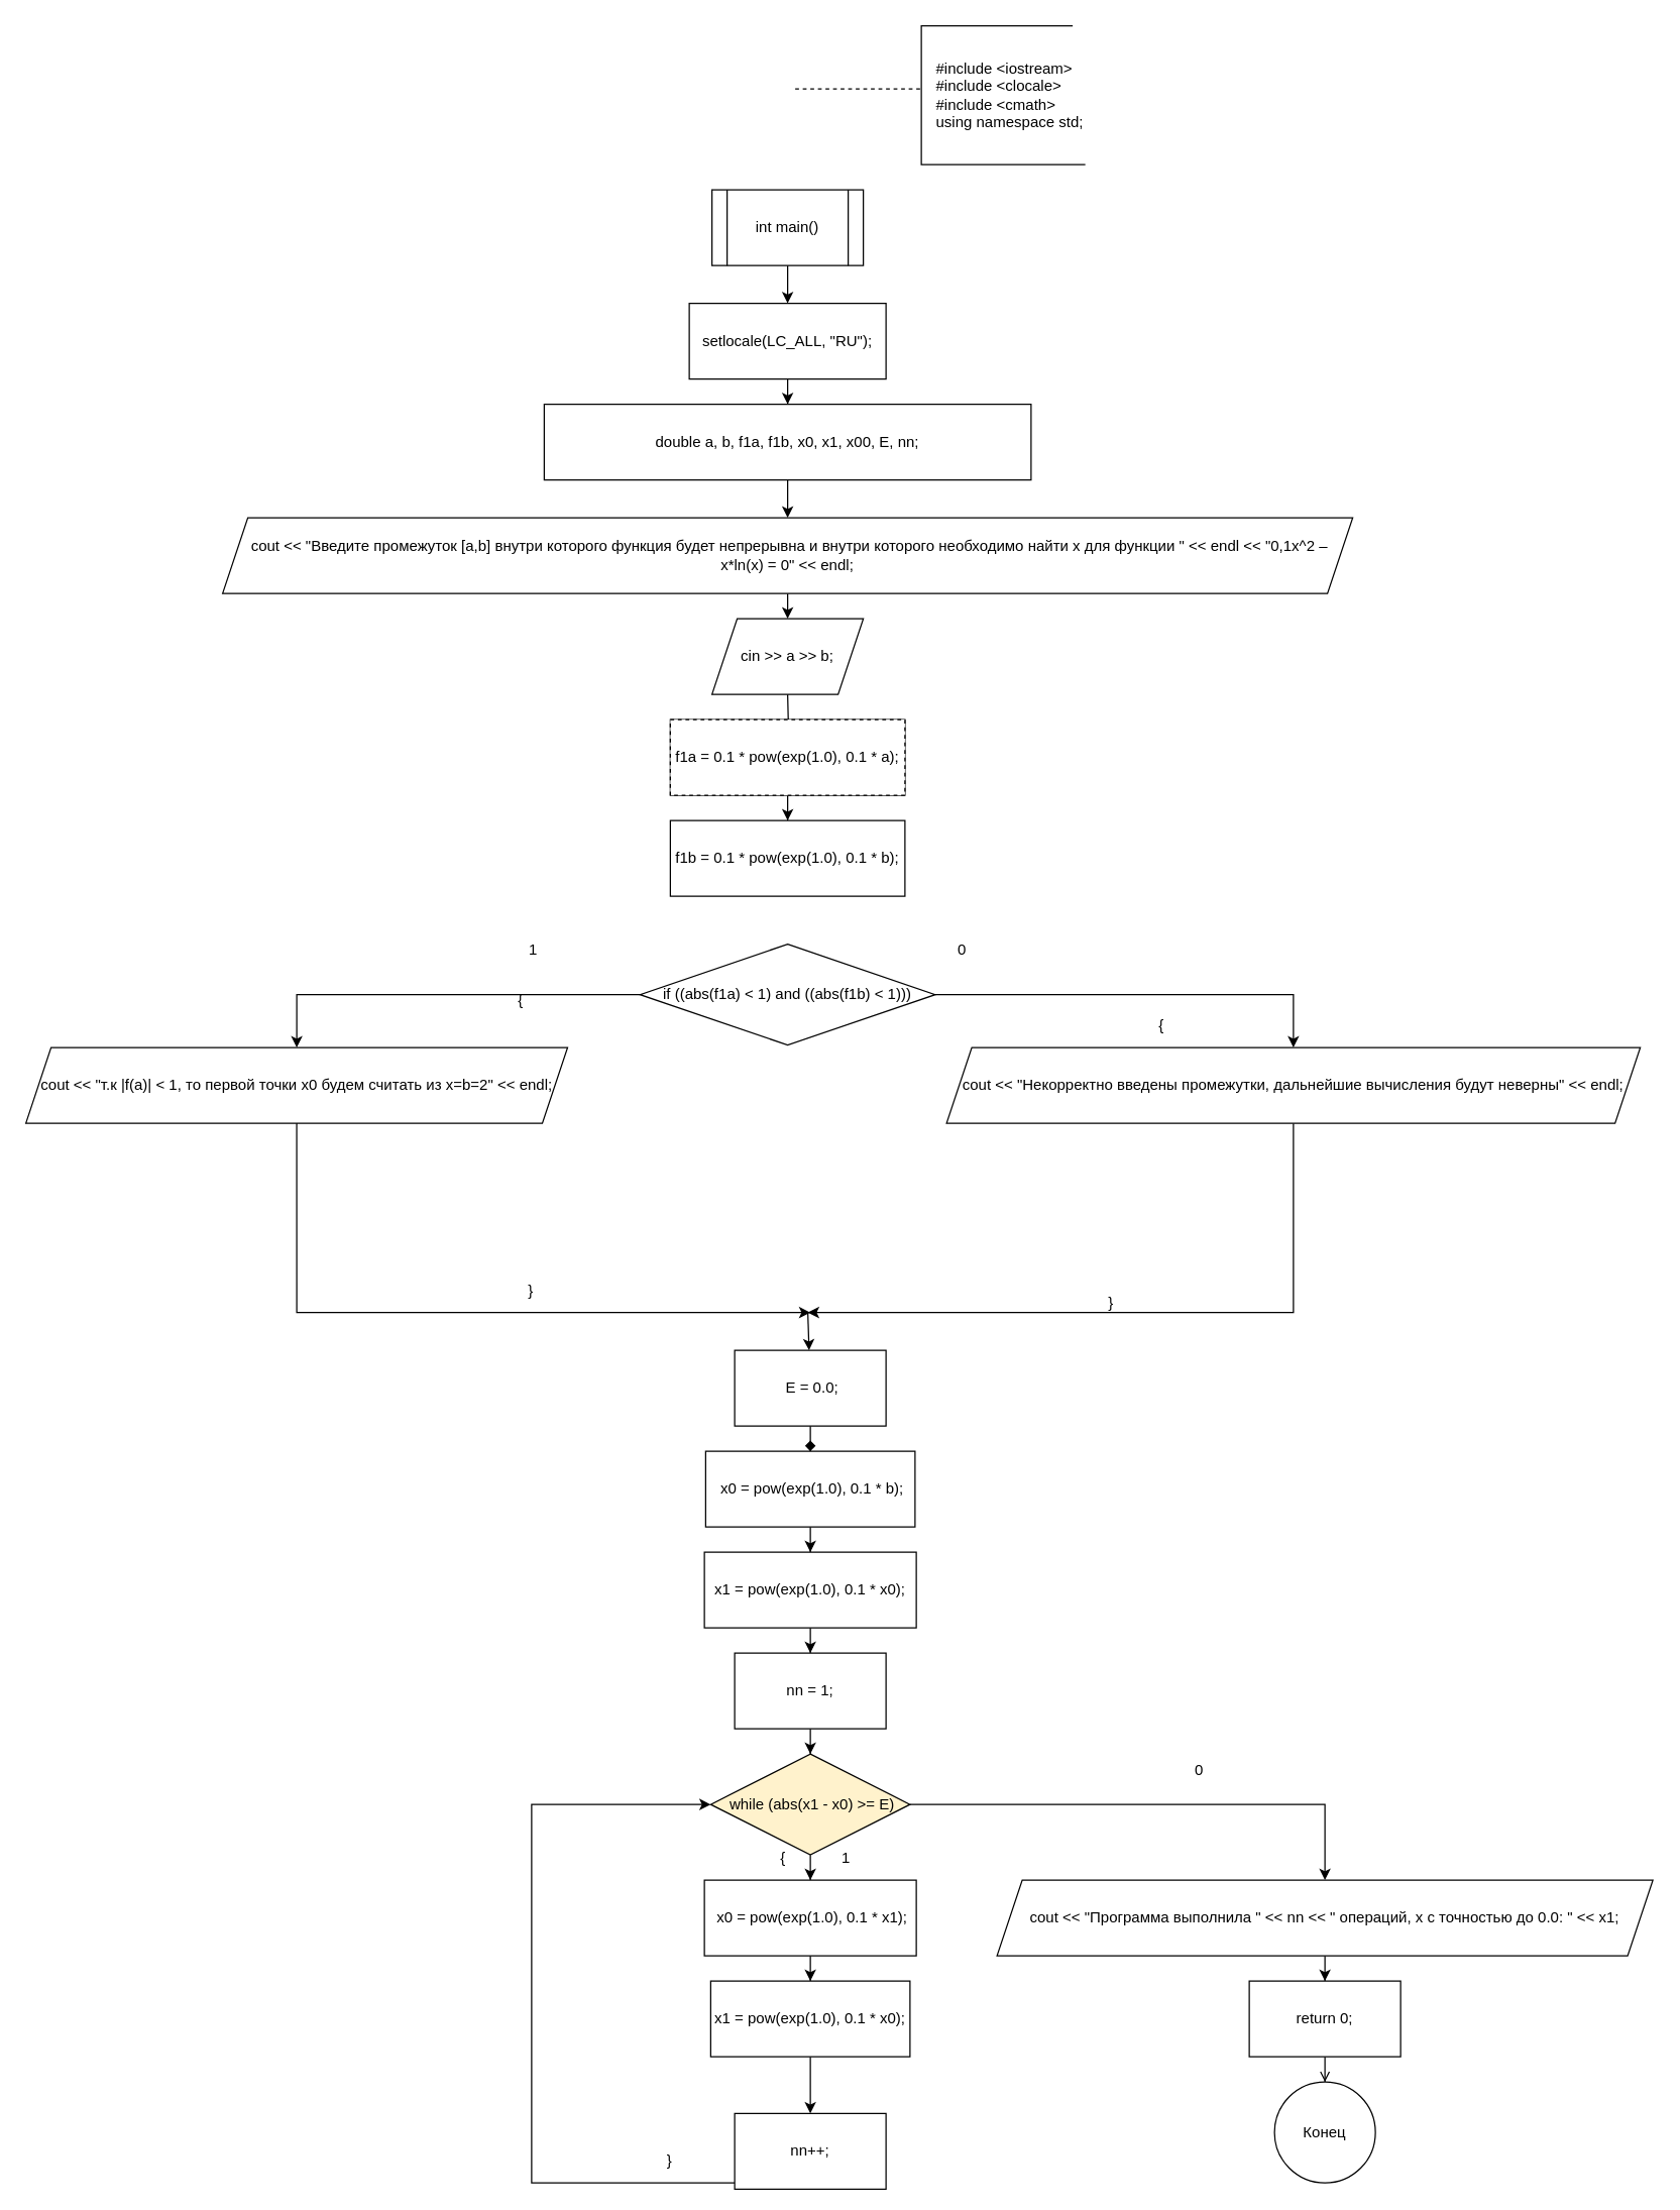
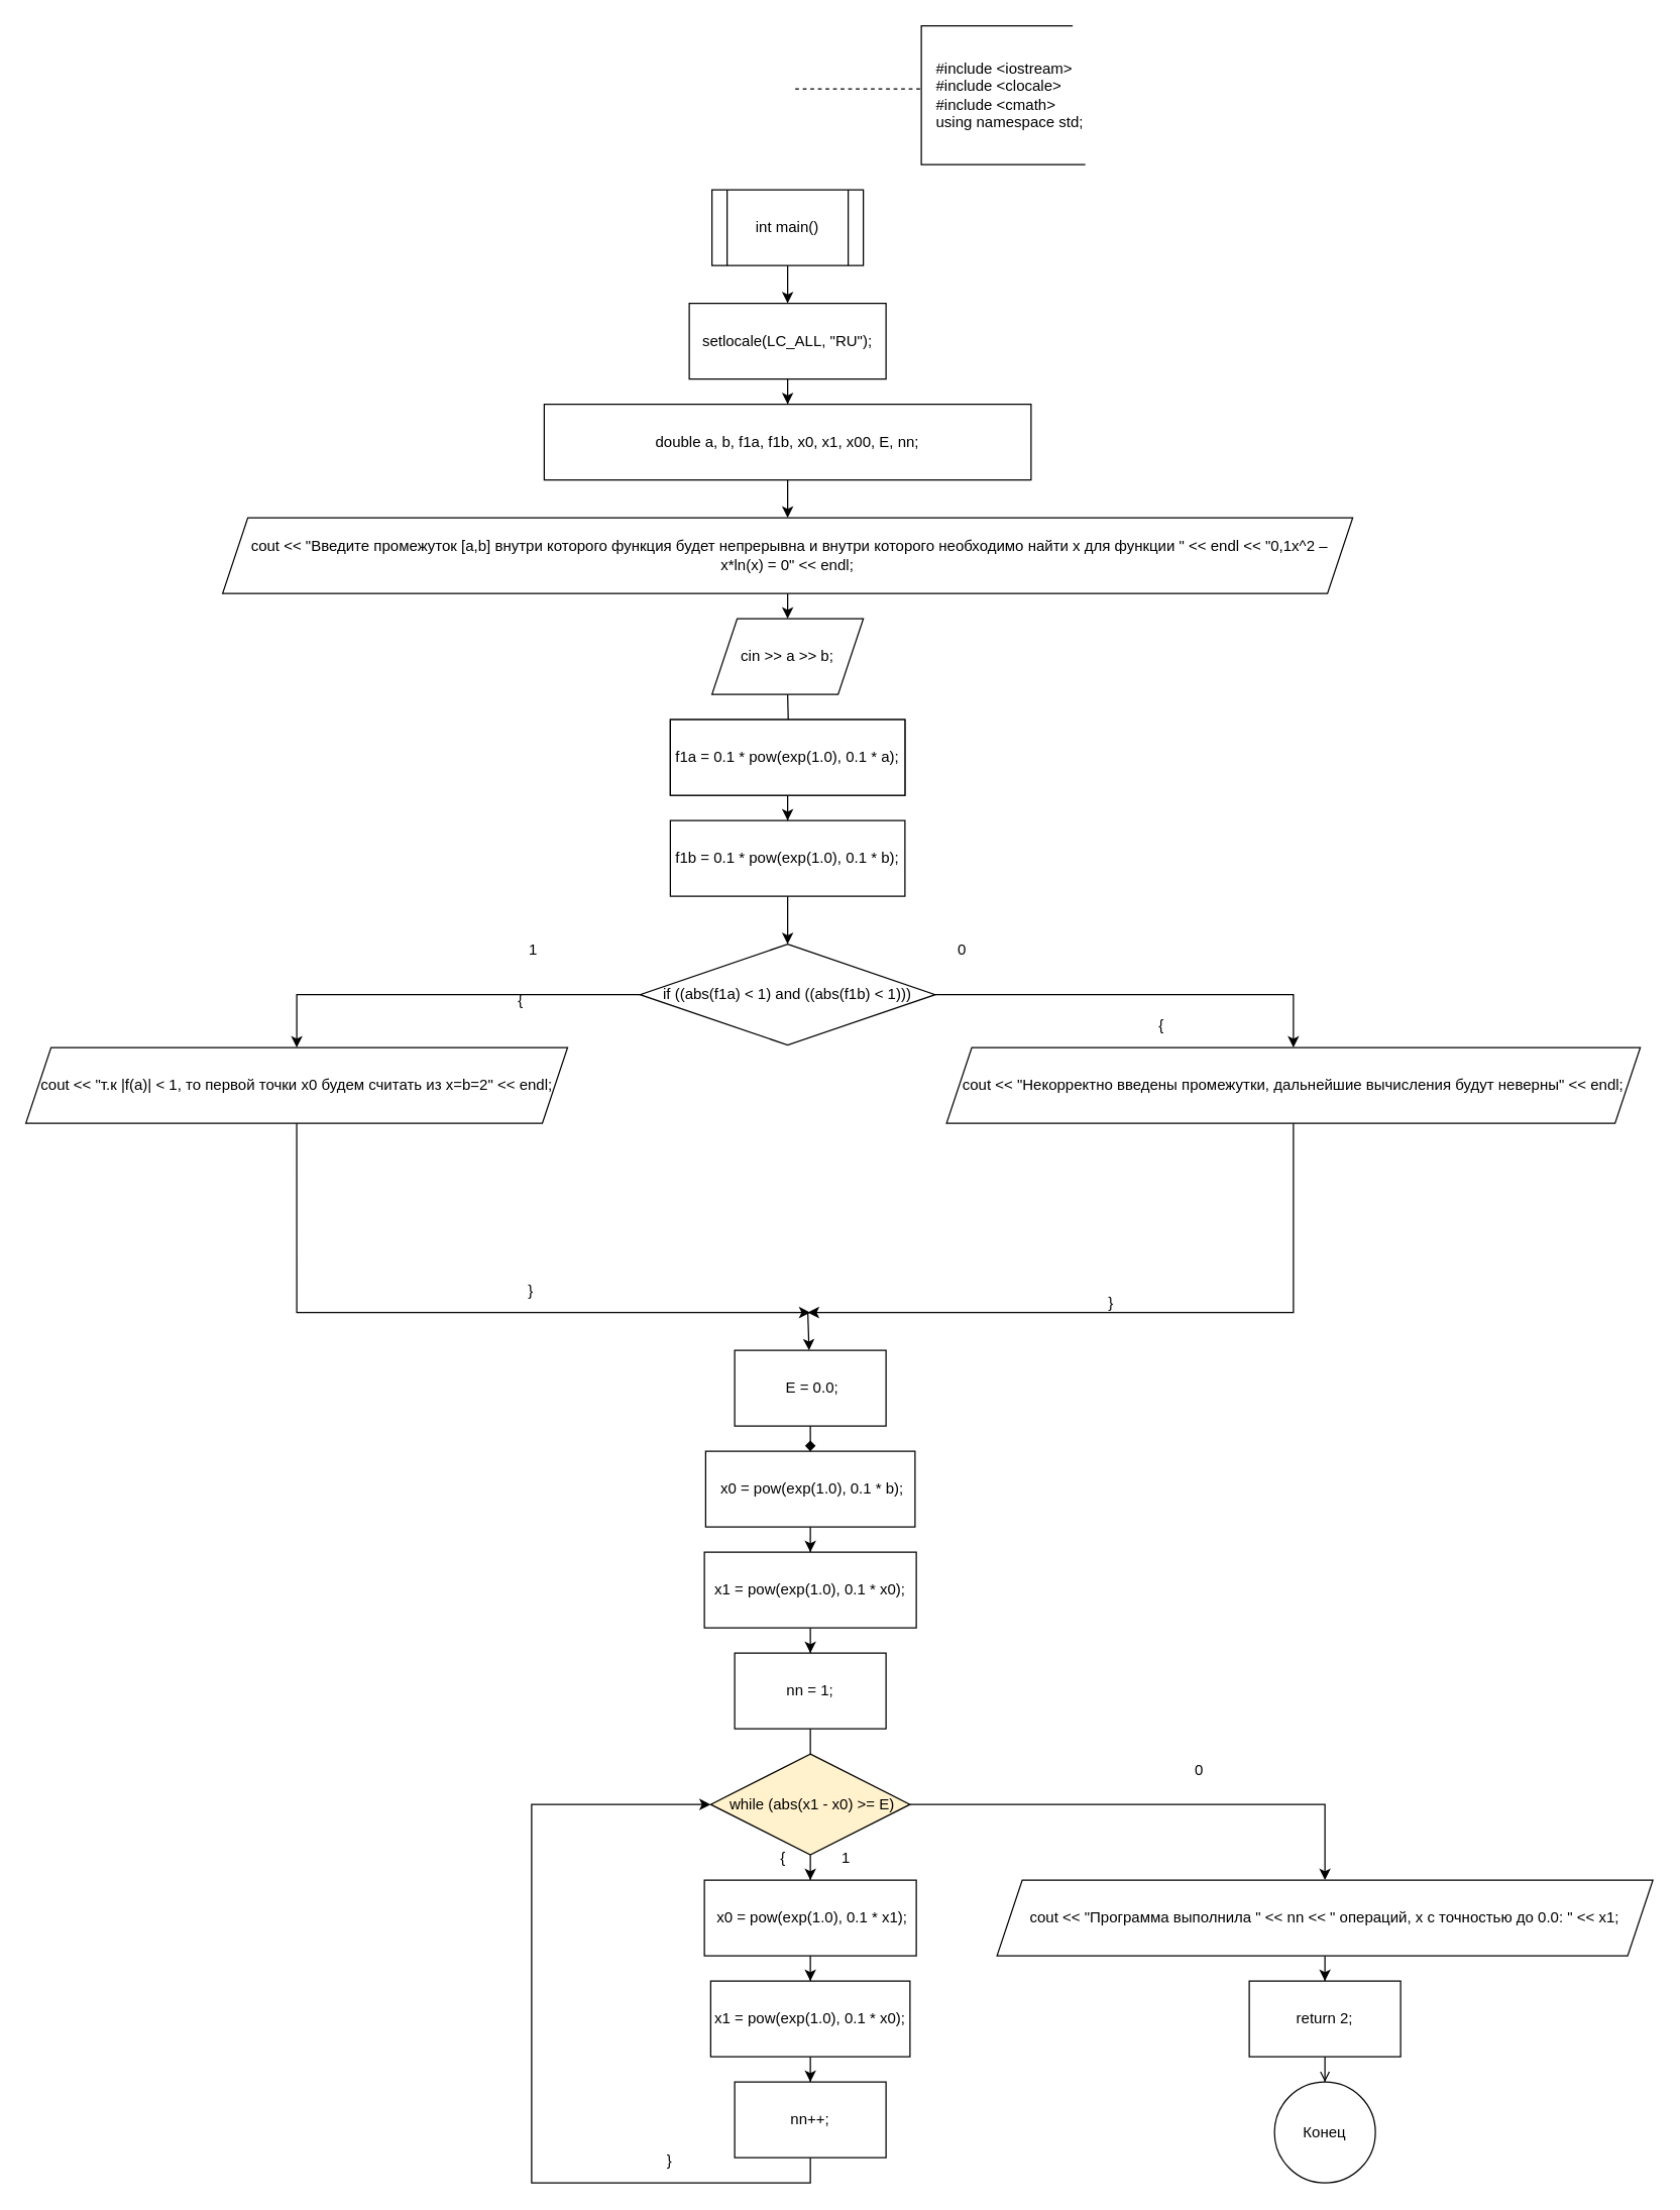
- <mxCell id="16" value="f1a = 0.1 * pow(exp(1.0), 0.1 * a);" style="rounded=0;whiteSpace=wrap;html=1;dashed=1;" vertex="1" parent="1"><mxGeometry x="531" y="570" width="186" height="60" as="geometry" /></mxCell>
+ <mxCell id="16" value="f1a = 0.1 * pow(exp(1.0), 0.1 * a);" style="rounded=0;whiteSpace=wrap;html=1;" vertex="1" parent="1"><mxGeometry x="531" y="570" width="186" height="60" as="geometry" /></mxCell>
+ <mxCell id="17" style="edgeStyle=orthogonalEdgeStyle;rounded=0;orthogonalLoop=1;jettySize=auto;html=1;entryX=0.5;entryY=0;entryDx=0;entryDy=0;" edge="1" parent="1" source="18" target="22"><mxGeometry relative="1" as="geometry" /></mxCell>
- <mxCell id="37" style="edgeStyle=orthogonalEdgeStyle;rounded=0;orthogonalLoop=1;jettySize=auto;html=1;" edge="1" parent="1" source="38" target="41"><mxGeometry relative="1" as="geometry"><mxPoint x="642" y="1410" as="targetPoint" /></mxGeometry></mxCell>
+ <mxCell id="37" style="edgeStyle=orthogonalEdgeStyle;rounded=0;orthogonalLoop=1;jettySize=auto;html=1;endArrow=none;" edge="1" parent="1" source="38" target="41"><mxGeometry relative="1" as="geometry"><mxPoint x="642" y="1410" as="targetPoint" /></mxGeometry></mxCell>
- <mxCell id="53" value="return 0;" style="rounded=0;whiteSpace=wrap;html=1;" vertex="1" parent="1"><mxGeometry x="990" y="1570" width="120" height="60" as="geometry" /></mxCell>
+ <mxCell id="53" value="return 2;" style="rounded=0;whiteSpace=wrap;html=1;" vertex="1" parent="1"><mxGeometry x="990" y="1570" width="120" height="60" as="geometry" /></mxCell>
- <mxCell id="47" value="nn++;" style="rounded=0;whiteSpace=wrap;html=1;" vertex="1" parent="1"><mxGeometry x="582" y="1675" width="120" height="60" as="geometry" /></mxCell>
+ <mxCell id="47" value="nn++;" style="rounded=0;whiteSpace=wrap;html=1;" vertex="1" parent="1"><mxGeometry x="582" y="1650" width="120" height="60" as="geometry" /></mxCell>
